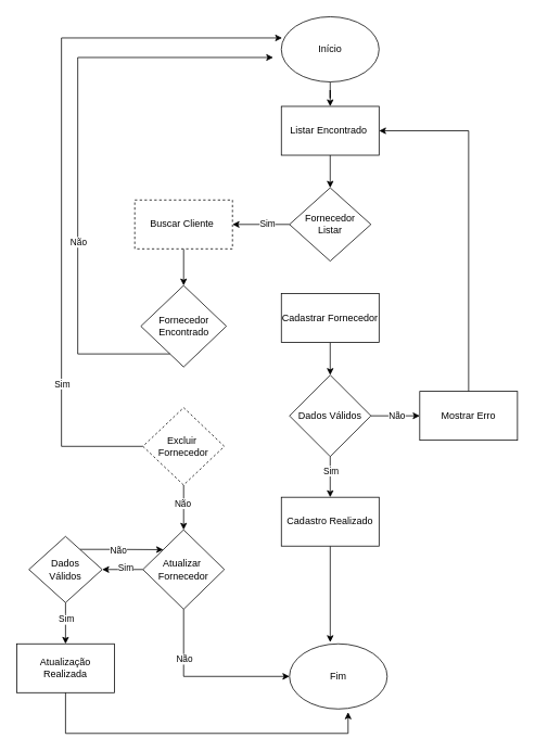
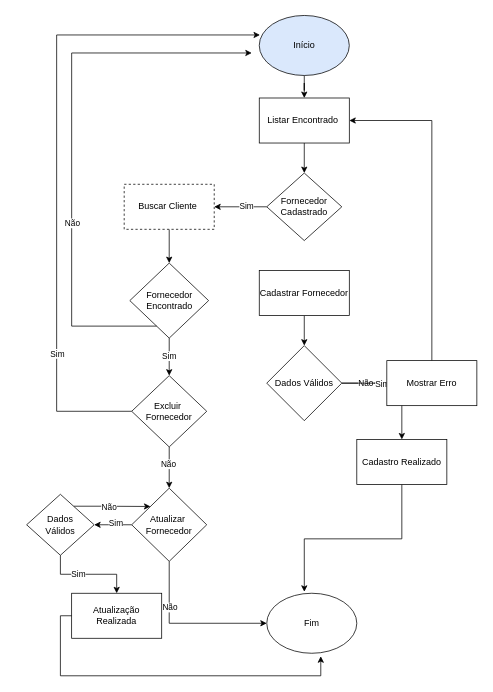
- <mxCell id="3" value="&lt;font style=&quot;vertical-align: inherit;&quot;&gt;&lt;font style=&quot;vertical-align: inherit;&quot;&gt;Início&lt;/font&gt;&lt;/font&gt;" style="ellipse;whiteSpace=wrap;html=1;" parent="1" vertex="1"><mxGeometry x="345" y="20" width="120" height="80" as="geometry" /></mxCell>
+ <mxCell id="3" value="&lt;font style=&quot;vertical-align: inherit;&quot;&gt;&lt;font style=&quot;vertical-align: inherit;&quot;&gt;Início&lt;/font&gt;&lt;/font&gt;" style="ellipse;whiteSpace=wrap;html=1;fillColor=#dae8fc;" parent="1" vertex="1"><mxGeometry x="345" y="20" width="120" height="80" as="geometry" /></mxCell>
- <mxCell id="8" value="Fornecedor&lt;div&gt;Listar&lt;/div&gt;" style="rhombus;whiteSpace=wrap;html=1;" vertex="1" parent="1"><mxGeometry x="355" y="230" width="100" height="90" as="geometry" /></mxCell>
+ <mxCell id="8" value="Fornecedor&lt;div&gt;Cadastrado&lt;/div&gt;" style="rhombus;whiteSpace=wrap;html=1;" vertex="1" parent="1"><mxGeometry x="355" y="230" width="100" height="90" as="geometry" /></mxCell>
+ <mxCell id="22" value="" style="edgeStyle=orthogonalEdgeStyle;rounded=0;orthogonalLoop=1;jettySize=auto;html=1;" edge="1" parent="1" source="24" target="29"><mxGeometry relative="1" as="geometry" /></mxCell>
+ <mxCell id="23" value="Sim" style="edgeLabel;html=1;align=center;verticalAlign=middle;resizable=0;points=[];" vertex="1" connectable="0" parent="22"><mxGeometry x="-0.086" y="-1" relative="1" as="geometry"><mxPoint as="offset" /></mxGeometry></mxCell>
- <mxCell id="29" value="Excluir&amp;nbsp;&lt;div&gt;Fornecedor&lt;/div&gt;" style="rhombus;whiteSpace=wrap;html=1;dashed=1;" vertex="1" parent="1"><mxGeometry x="175" y="500" width="100" height="95" as="geometry" /></mxCell>
+ <mxCell id="29" value="Excluir&amp;nbsp;&lt;div&gt;Fornecedor&lt;/div&gt;" style="rhombus;whiteSpace=wrap;html=1;" vertex="1" parent="1"><mxGeometry x="175" y="500" width="100" height="95" as="geometry" /></mxCell>
- <mxCell id="21" value="Cadastro Realizado" style="whiteSpace=wrap;html=1;" vertex="1" parent="1"><mxGeometry x="345" y="610" width="120" height="60" as="geometry" /></mxCell>
+ <mxCell id="21" value="Cadastro Realizado" style="whiteSpace=wrap;html=1;" vertex="1" parent="1"><mxGeometry x="475" y="585" width="120" height="60" as="geometry" /></mxCell>
- <mxCell id="43" value="Atualização Realizada" style="whiteSpace=wrap;html=1;" vertex="1" parent="1"><mxGeometry x="20" y="789.995" width="120" height="60" as="geometry" /></mxCell>
+ <mxCell id="43" value="Atualização Realizada" style="whiteSpace=wrap;html=1;" vertex="1" parent="1"><mxGeometry x="95" y="789.995" width="120" height="60" as="geometry" /></mxCell>
